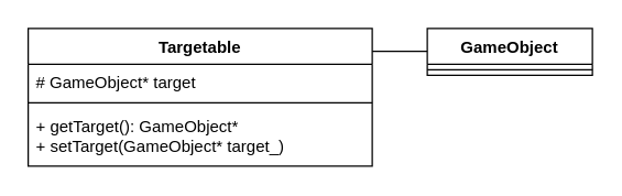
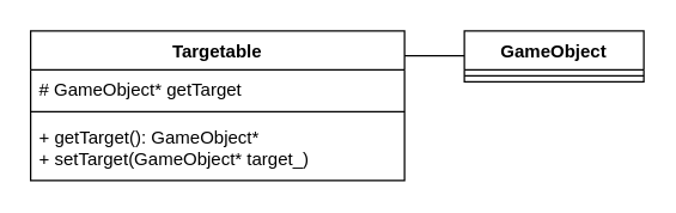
- <mxCell id="3" value="# GameObject* target" style="text;strokeColor=none;fillColor=none;align=left;verticalAlign=top;spacingLeft=4;spacingRight=4;overflow=hidden;rotatable=0;points=[[0,0.5],[1,0.5]];portConstraint=eastwest;fontStyle=0" vertex="1" parent="2"><mxGeometry y="26" width="250" height="24" as="geometry" /></mxCell>
+ <mxCell id="3" value="# GameObject* getTarget" style="text;strokeColor=none;fillColor=none;align=left;verticalAlign=top;spacingLeft=4;spacingRight=4;overflow=hidden;rotatable=0;points=[[0,0.5],[1,0.5]];portConstraint=eastwest;fontStyle=0" vertex="1" parent="2"><mxGeometry y="26" width="250" height="24" as="geometry" /></mxCell>
